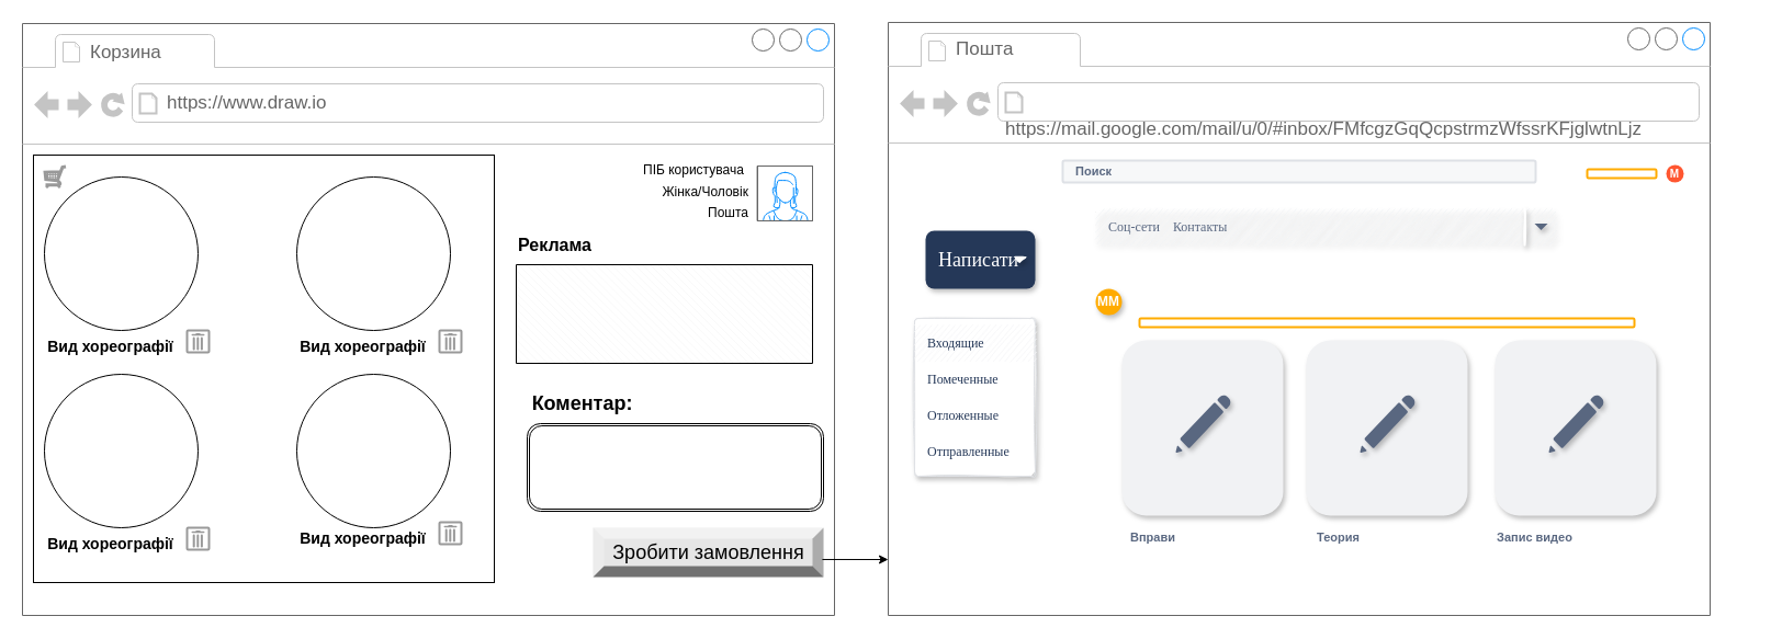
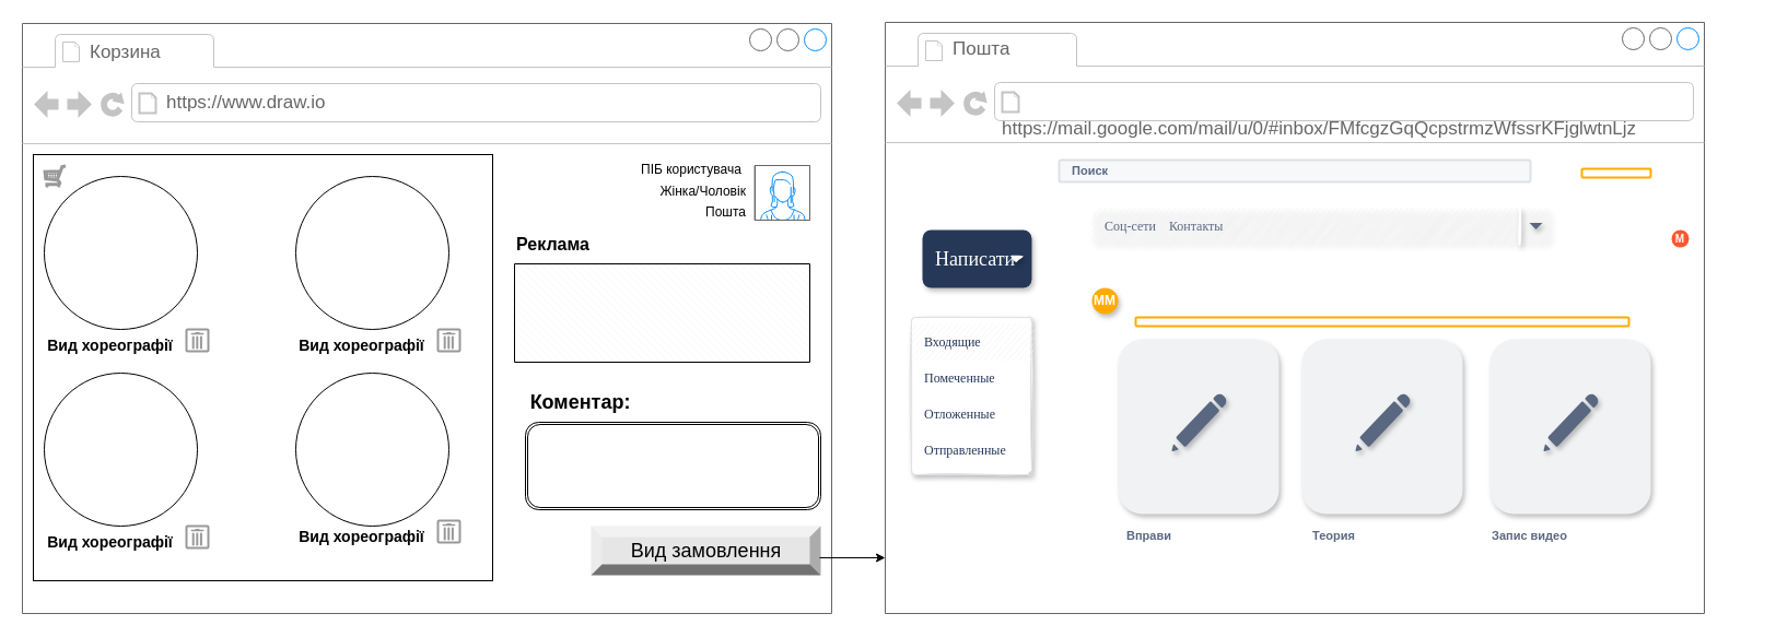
- <mxCell id="33" value="M" style="shape=ellipse;fillColor=#FF5630;strokeColor=none;fontColor=#ffffff;align=center;verticalAlign=middle;whiteSpace=wrap;fontSize=10;fontStyle=1;html=1;sketch=0;" vertex="1" parent="28"><mxGeometry x="709" y="130" width="16" height="16" as="geometry" /></mxCell>
+ <mxCell id="33" value="M" style="shape=ellipse;fillColor=#FF5630;strokeColor=none;fontColor=#ffffff;align=center;verticalAlign=middle;whiteSpace=wrap;fontSize=10;fontStyle=1;html=1;sketch=0;" vertex="1" parent="28"><mxGeometry x="719" y="190" width="16" height="16" as="geometry" /></mxCell>
- <mxCell id="24" value="Зробити замовлення" style="labelPosition=center;verticalLabelPosition=middle;align=center;html=1;shape=mxgraph.basic.shaded_button;dx=10;fillColor=#E6E6E6;strokeColor=none;fontSize=18;" vertex="1" parent="2"><mxGeometry x="520" y="460" width="210" height="45" as="geometry" /></mxCell>
+ <mxCell id="24" value="Вид замовлення" style="labelPosition=center;verticalLabelPosition=middle;align=center;html=1;shape=mxgraph.basic.shaded_button;dx=10;fillColor=#E6E6E6;strokeColor=none;fontSize=18;" vertex="1" parent="2"><mxGeometry x="520" y="460" width="210" height="45" as="geometry" /></mxCell>
